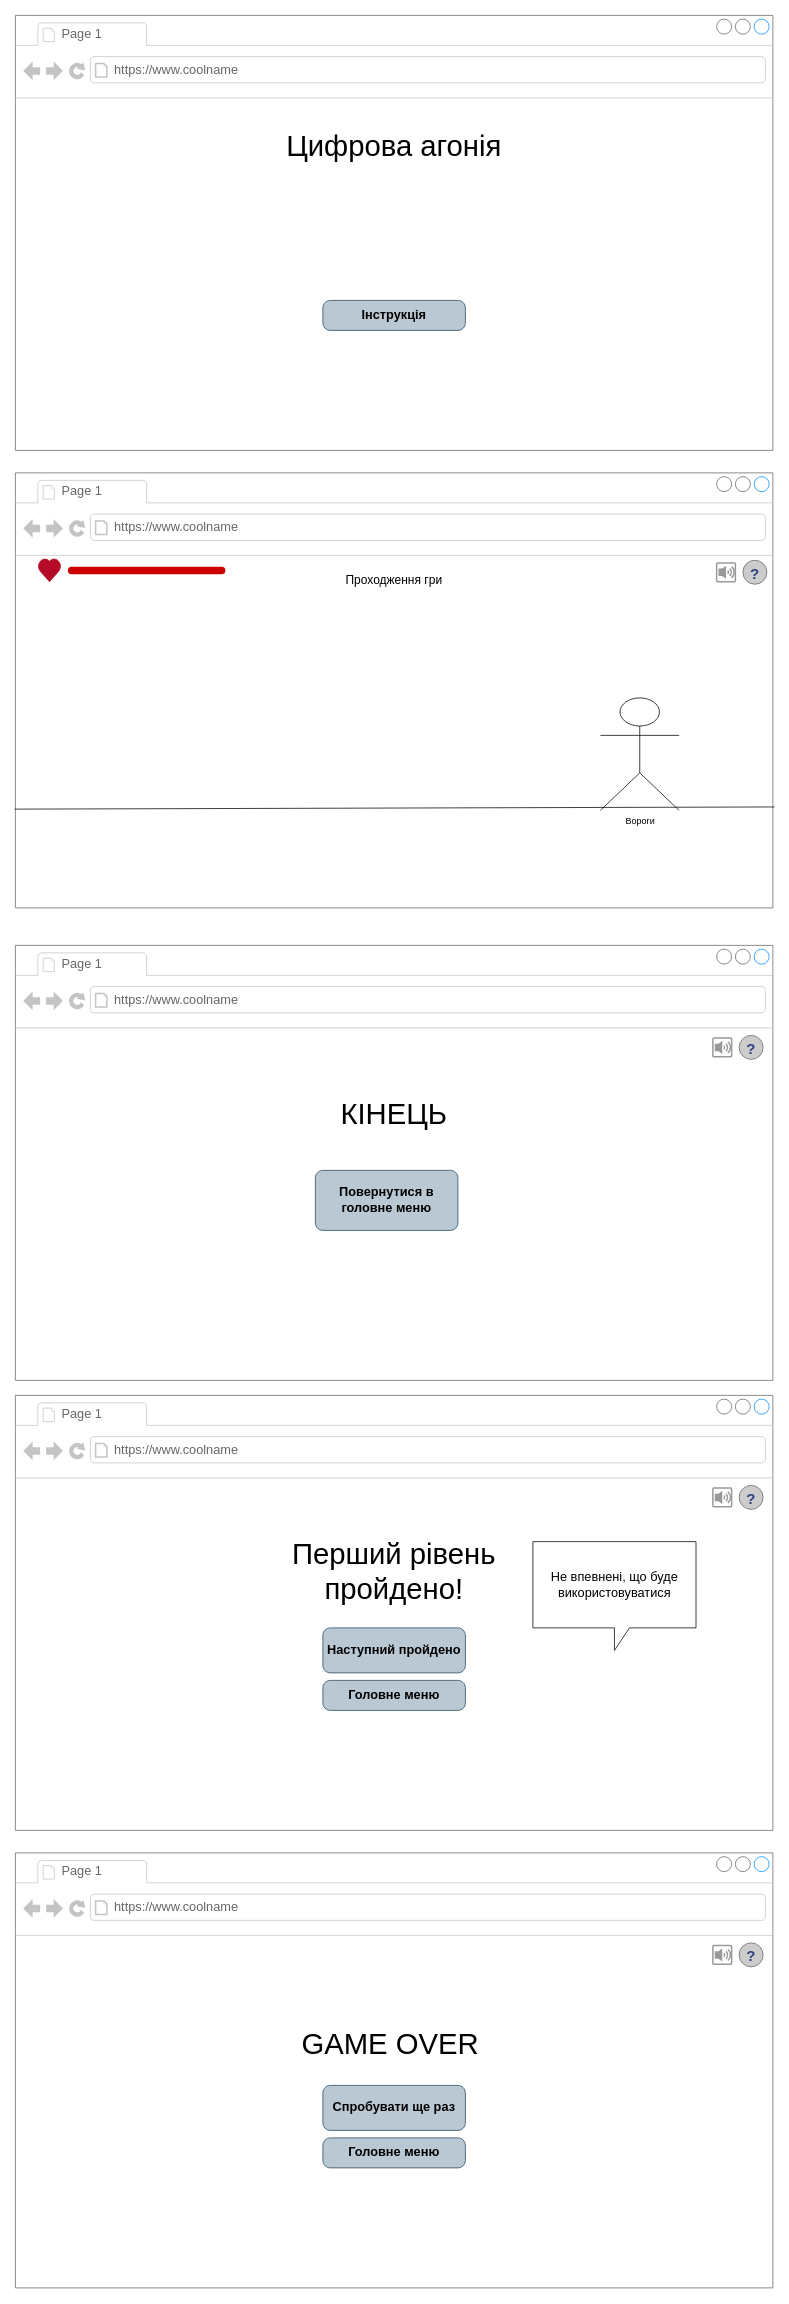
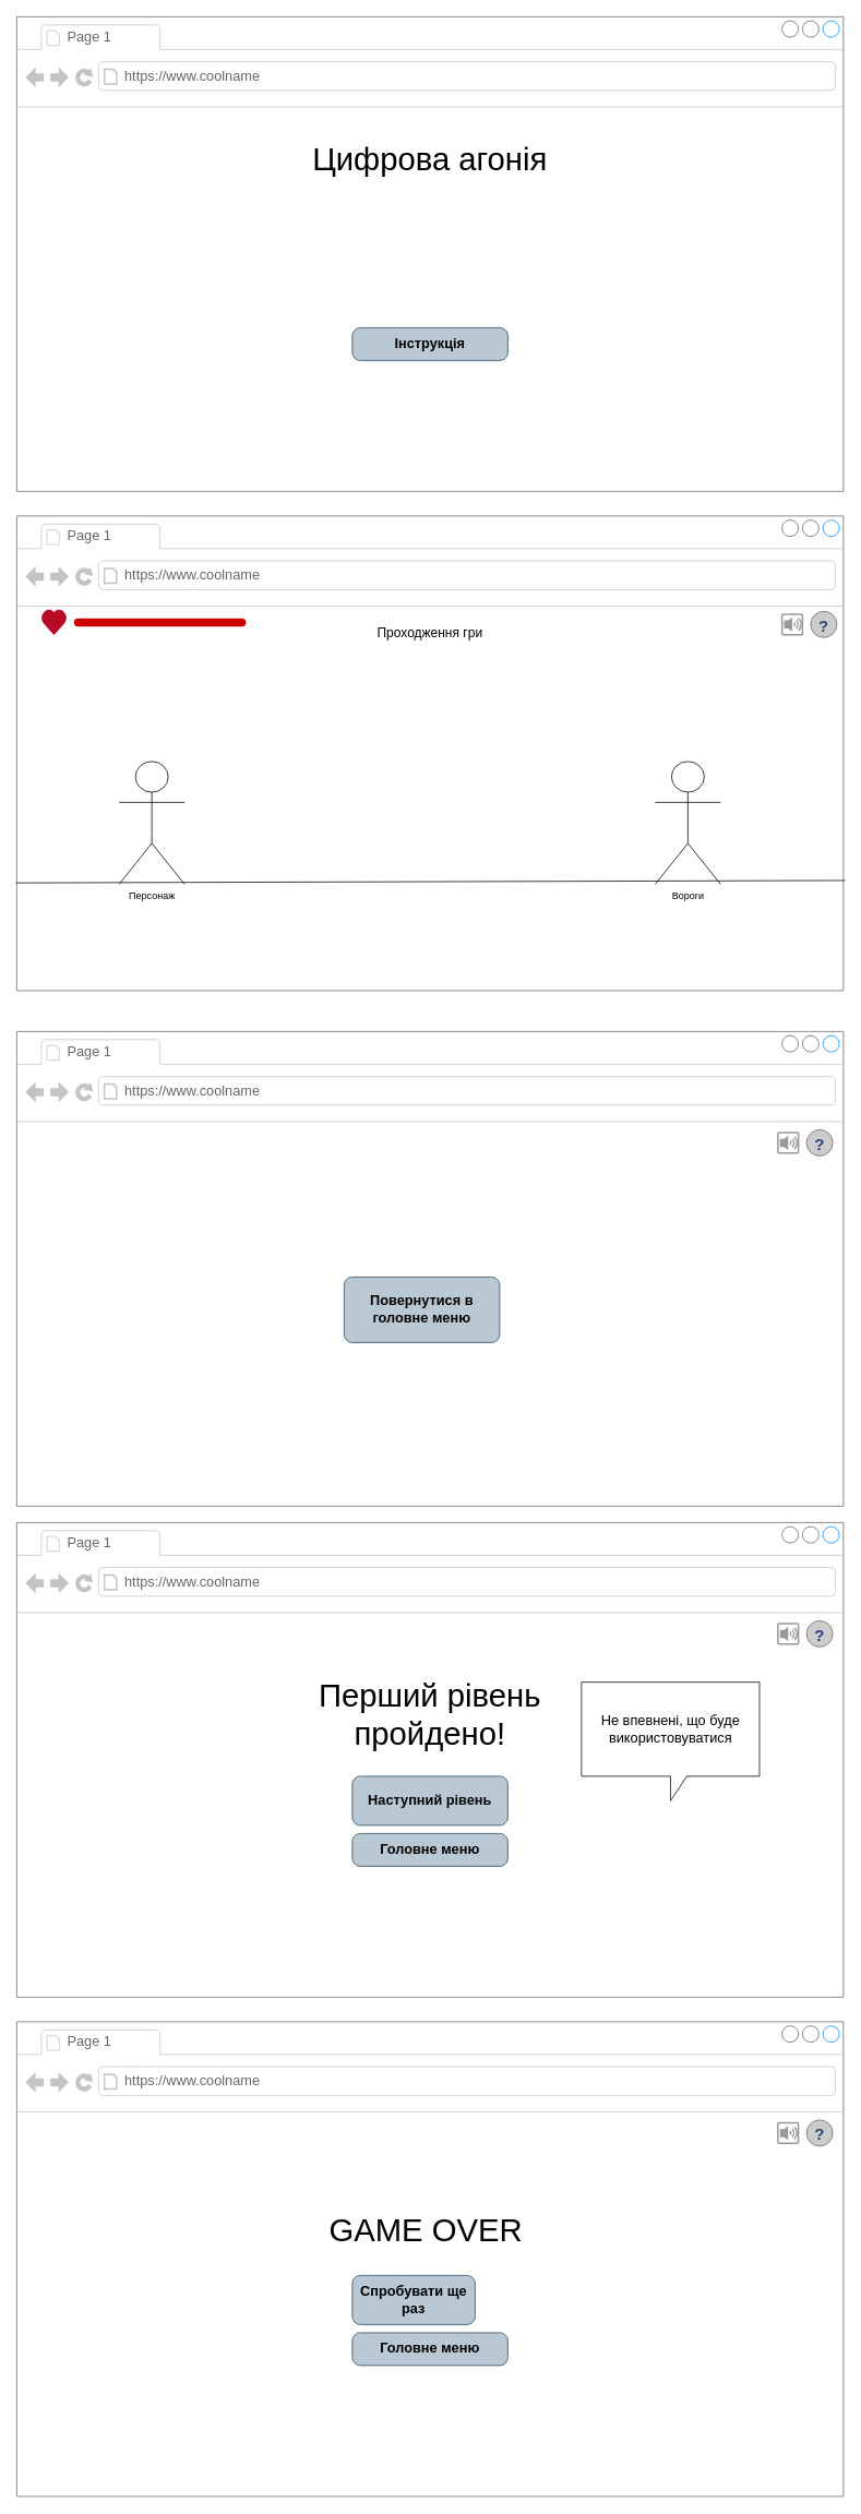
+ <mxCell id="10" value="Персонаж" style="shape=umlActor;verticalLabelPosition=bottom;verticalAlign=top;html=1;outlineConnect=0;" parent="7" vertex="1"><mxGeometry x="125" y="300" width="80" height="150" as="geometry" /></mxCell>
- <mxCell id="11" value="Вороги" style="shape=umlActor;verticalLabelPosition=bottom;verticalAlign=top;html=1;outlineConnect=0;" parent="7" vertex="1"><mxGeometry x="780" y="300" width="105" height="150" as="geometry" /></mxCell>
+ <mxCell id="11" value="Вороги" style="shape=umlActor;verticalLabelPosition=bottom;verticalAlign=top;html=1;outlineConnect=0;" parent="7" vertex="1"><mxGeometry x="780" y="300" width="80" height="150" as="geometry" /></mxCell>
- <mxCell id="22" value="&lt;span style=&quot;font-size: 39px;&quot;&gt;КІНЕЦЬ&lt;/span&gt;" style="text;html=1;align=center;verticalAlign=middle;whiteSpace=wrap;rounded=0;" parent="18" vertex="1"><mxGeometry x="280" y="190" width="450" height="70" as="geometry" /></mxCell>
- <mxCell id="28" value="Наступний пройдено" style="strokeWidth=1;shadow=0;dashed=0;align=center;html=1;shape=mxgraph.mockup.buttons.button;mainText=;buttonStyle=round;fontSize=17;fontStyle=1;whiteSpace=wrap;fillColor=#bac8d3;strokeColor=#23445d;" parent="25" vertex="1"><mxGeometry x="410" y="310" width="190" height="60" as="geometry" /></mxCell>
+ <mxCell id="28" value="Наступний рівень" style="strokeWidth=1;shadow=0;dashed=0;align=center;html=1;shape=mxgraph.mockup.buttons.button;mainText=;buttonStyle=round;fontSize=17;fontStyle=1;whiteSpace=wrap;fillColor=#bac8d3;strokeColor=#23445d;" parent="25" vertex="1"><mxGeometry x="410" y="310" width="190" height="60" as="geometry" /></mxCell>
- <mxCell id="37" value="Спробувати ще раз" style="strokeWidth=1;shadow=0;dashed=0;align=center;html=1;shape=mxgraph.mockup.buttons.button;mainText=;buttonStyle=round;fontSize=17;fontStyle=1;whiteSpace=wrap;fillColor=#bac8d3;strokeColor=#23445d;" parent="34" vertex="1"><mxGeometry x="410" y="310" width="190" height="60" as="geometry" /></mxCell>
+ <mxCell id="37" value="Спробувати ще раз" style="strokeWidth=1;shadow=0;dashed=0;align=center;html=1;shape=mxgraph.mockup.buttons.button;mainText=;buttonStyle=round;fontSize=17;fontStyle=1;whiteSpace=wrap;fillColor=#bac8d3;strokeColor=#23445d;" parent="34" vertex="1"><mxGeometry x="410" y="310" width="150" height="60" as="geometry" /></mxCell>
